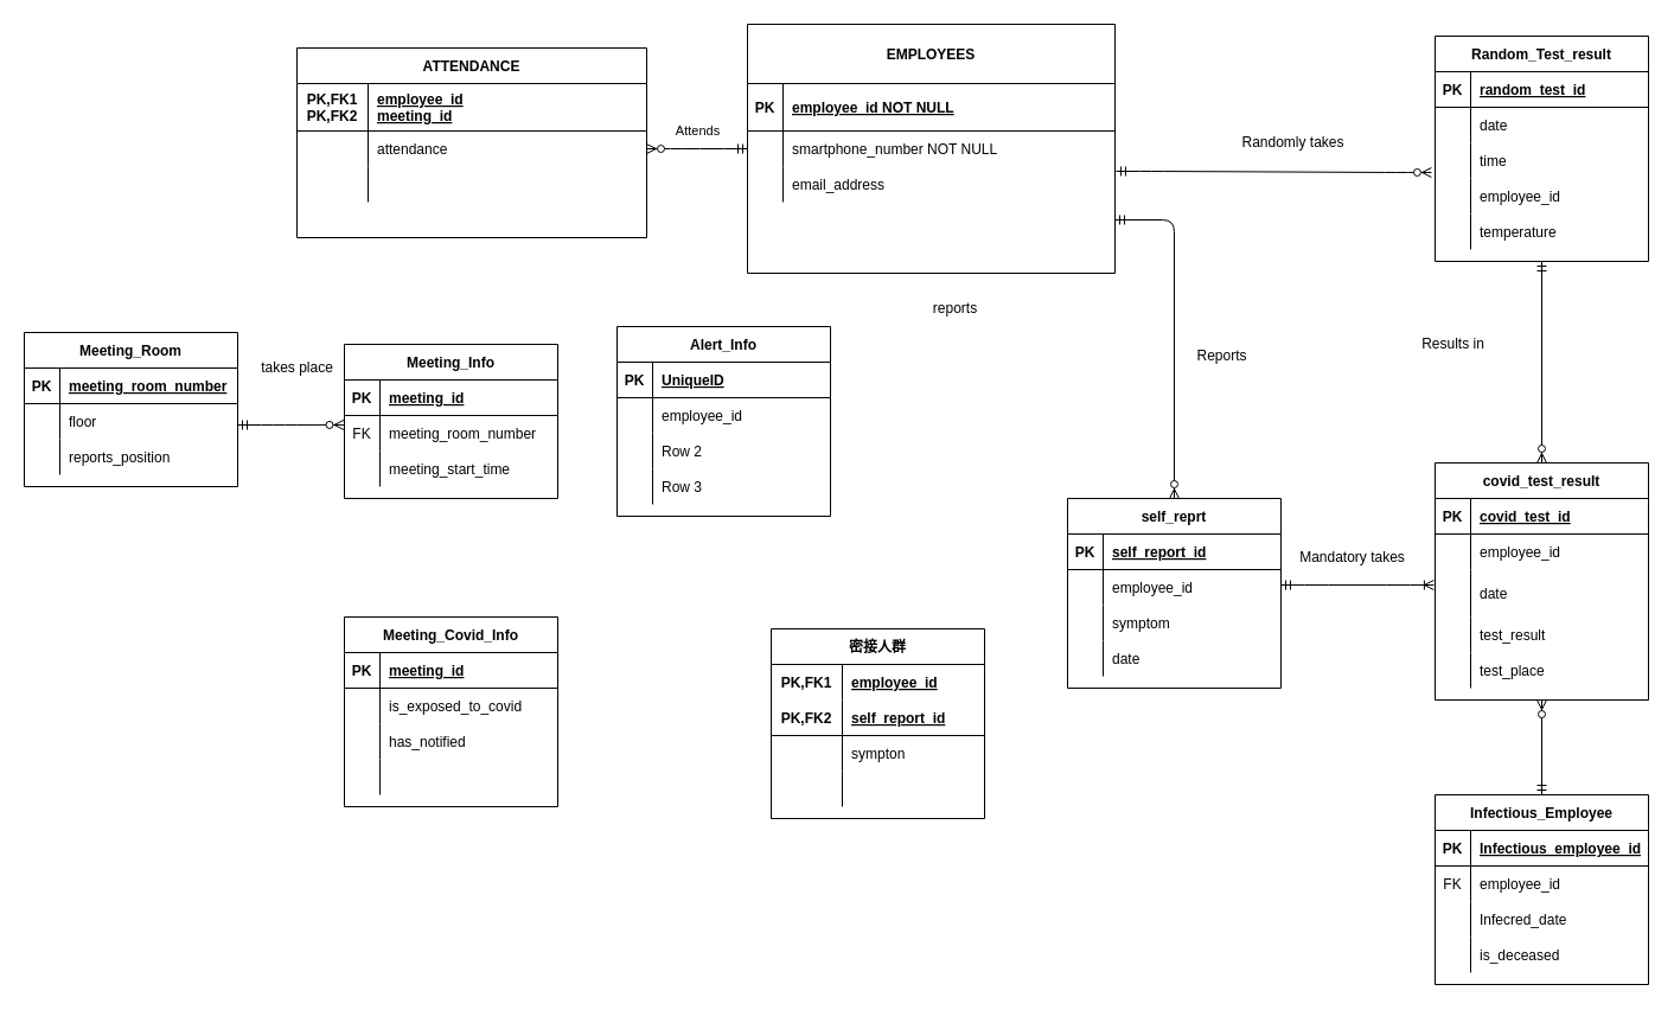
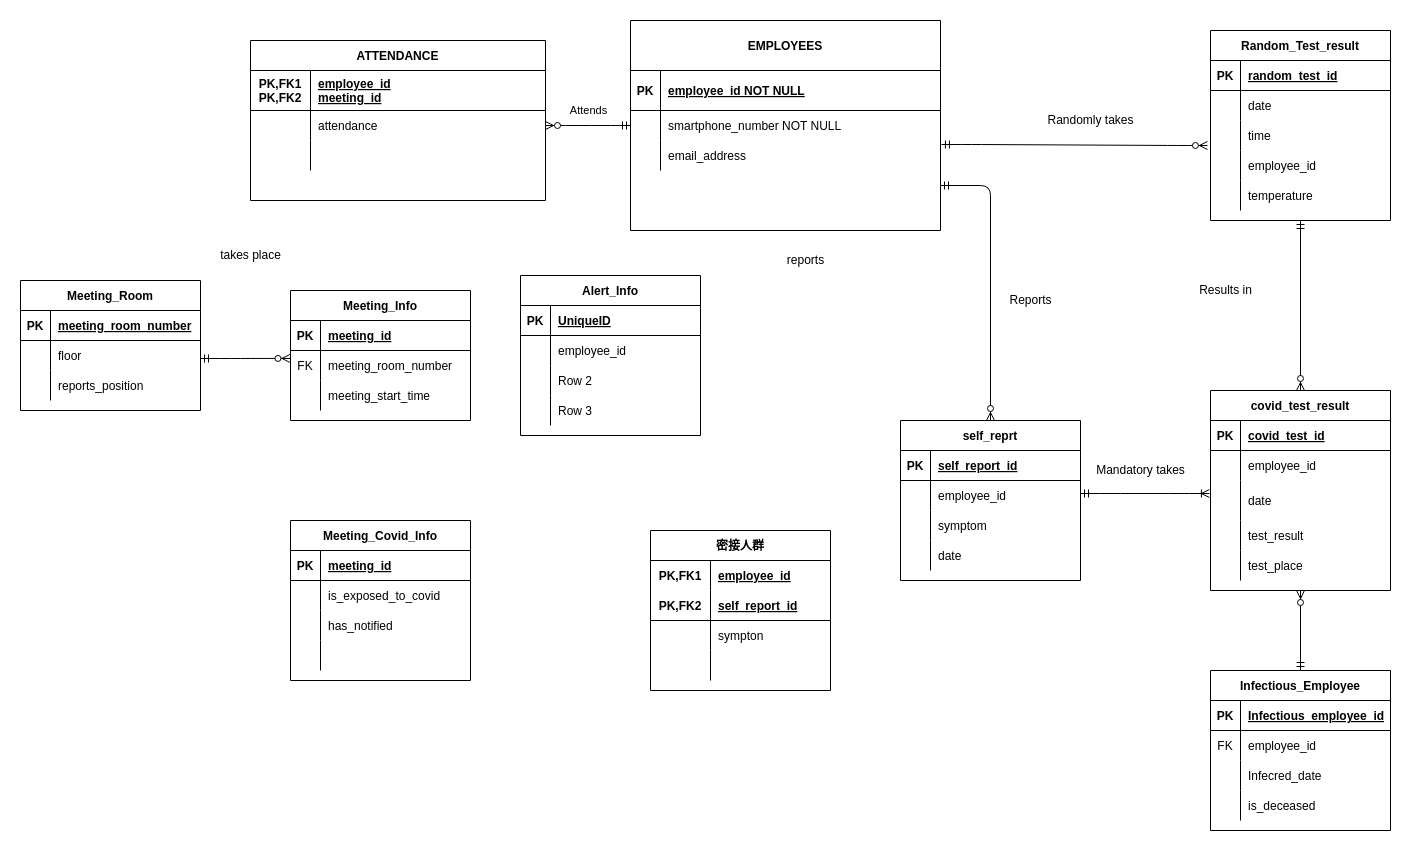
- <mxCell id="138" value="takes place" style="text;html=1;align=center;verticalAlign=middle;resizable=0;points=[];autosize=1;strokeColor=none;fillColor=none;" vertex="1" parent="1"><mxGeometry x="210" y="300" width="80" height="20" as="geometry" /></mxCell>
+ <mxCell id="138" value="takes place" style="text;html=1;align=center;verticalAlign=middle;resizable=0;points=[];autosize=1;strokeColor=none;fillColor=none;" vertex="1" parent="1"><mxGeometry x="210" y="245" width="80" height="20" as="geometry" /></mxCell>
